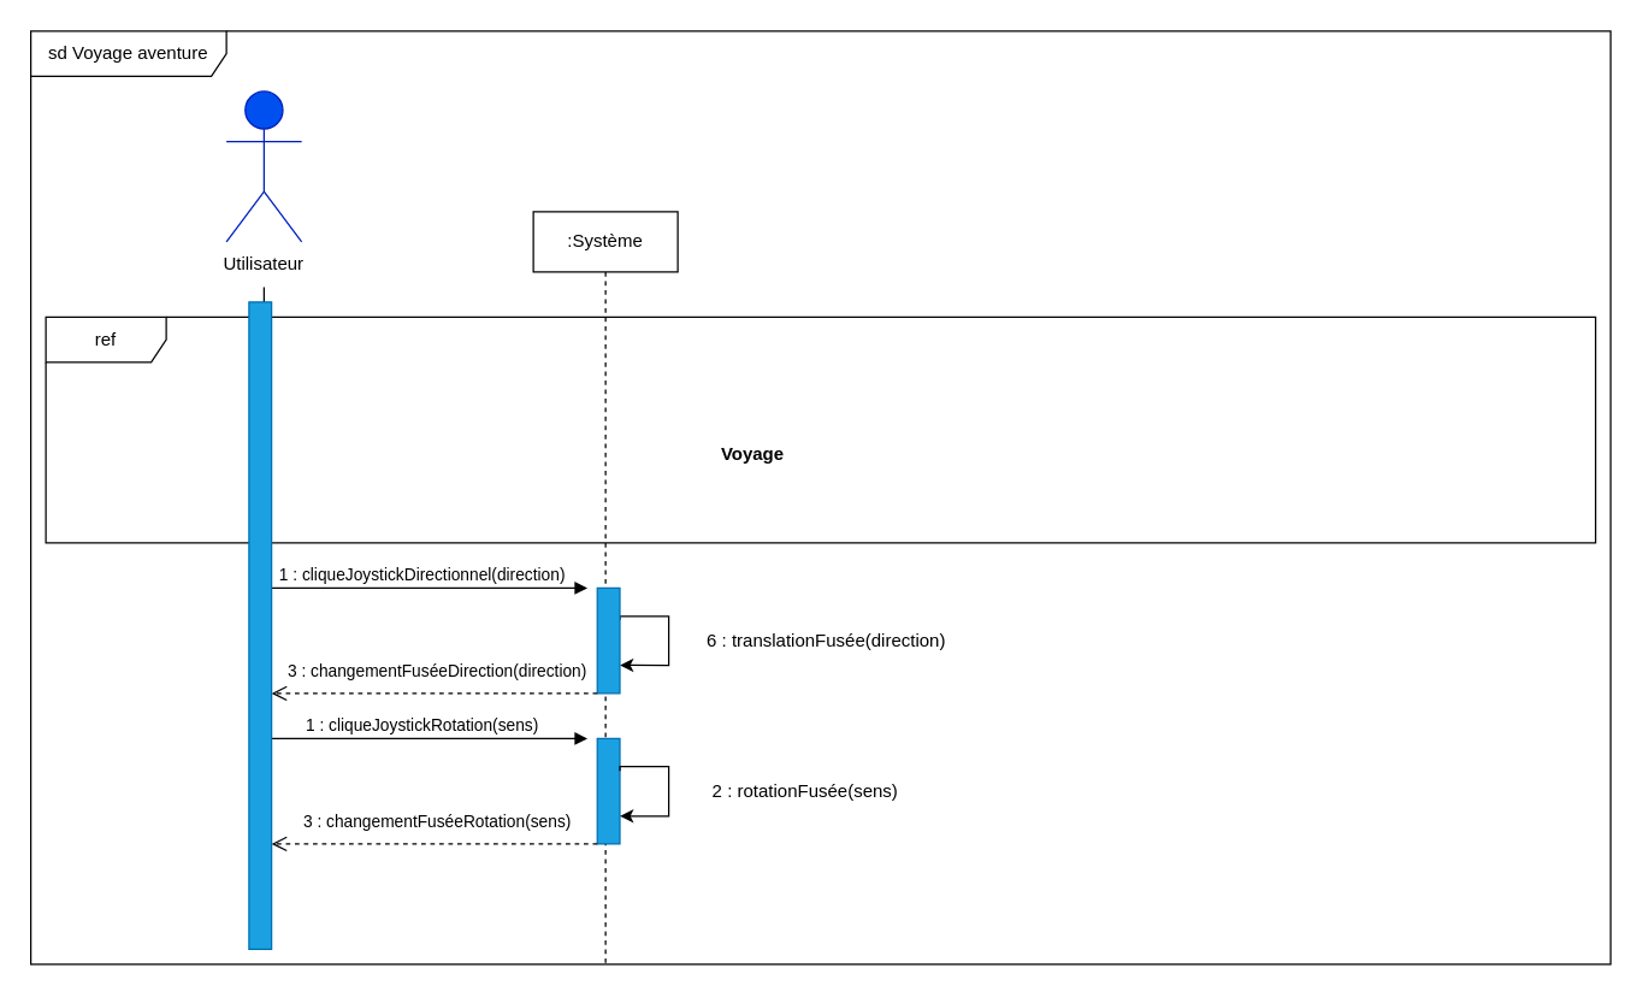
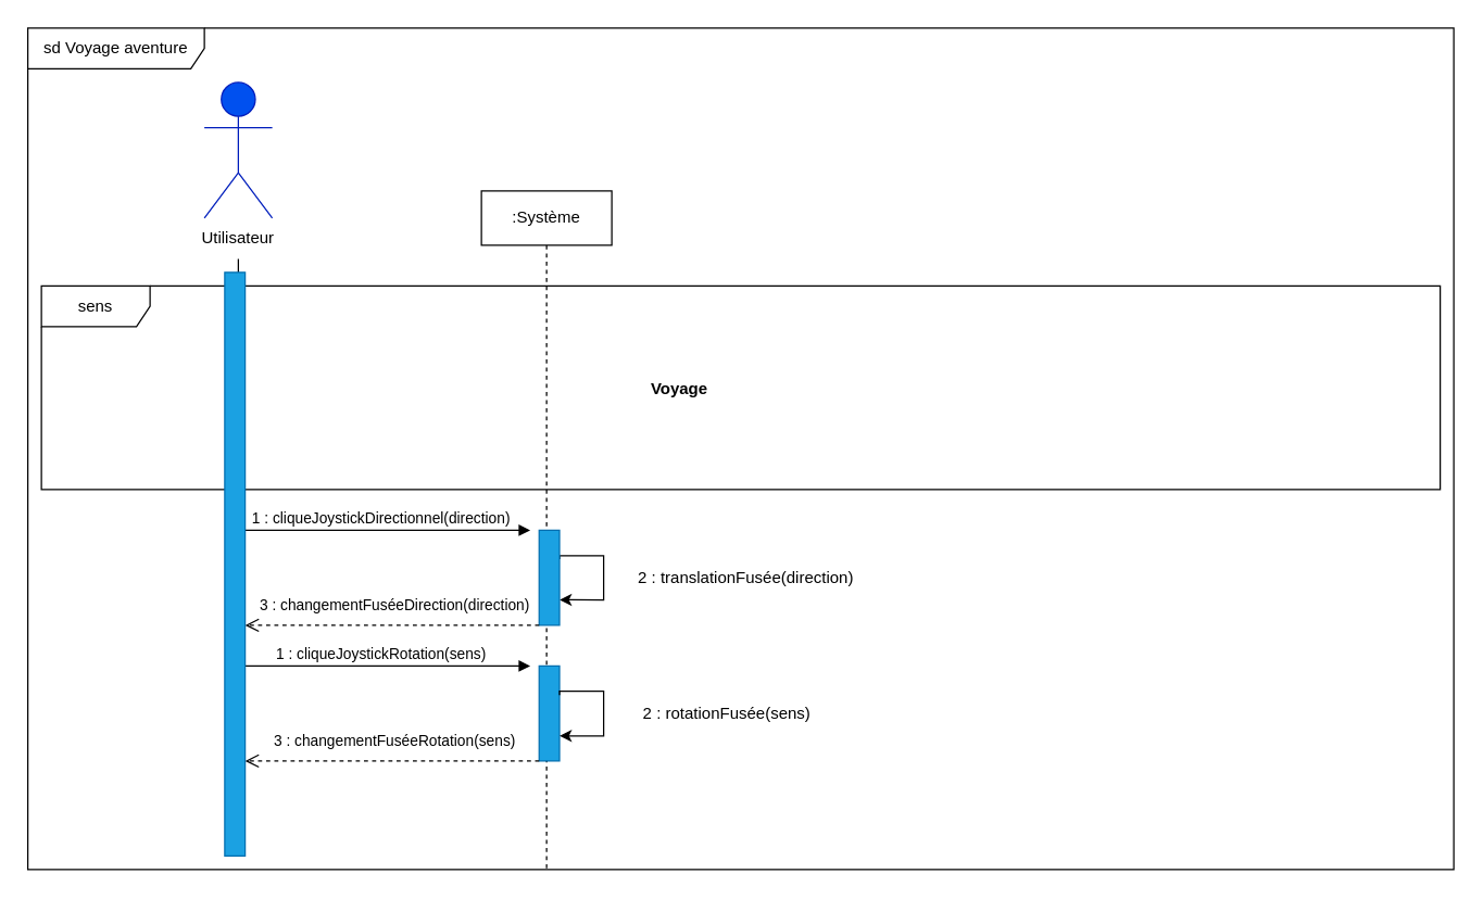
- <mxCell id="3" value="ref" style="shape=umlFrame;whiteSpace=wrap;html=1;width=80;height=30;" parent="1" vertex="1"><mxGeometry x="30" y="210" width="1030" height="150" as="geometry" /></mxCell>
+ <mxCell id="3" value="sens" style="shape=umlFrame;whiteSpace=wrap;html=1;width=80;height=30;" parent="1" vertex="1"><mxGeometry x="30" y="210" width="1030" height="150" as="geometry" /></mxCell>
- <mxCell id="19" value="Voyage" style="text;align=center;fontStyle=1;verticalAlign=middle;spacingLeft=3;spacingRight=3;strokeColor=none;rotatable=0;points=[[0,0.5],[1,0.5]];portConstraint=eastwest;" vertex="1" parent="1"><mxGeometry x="460" y="287" width="80" height="26" as="geometry" /></mxCell>
+ <mxCell id="19" value="Voyage" style="text;align=center;fontStyle=1;verticalAlign=middle;spacingLeft=3;spacingRight=3;strokeColor=none;rotatable=0;points=[[0,0.5],[1,0.5]];portConstraint=eastwest;" vertex="1" parent="1"><mxGeometry x="460" y="272" width="80" height="26" as="geometry" /></mxCell>
- <mxCell id="13" value="6 : translationFusée(direction)" style="text;html=1;strokeColor=none;fillColor=none;align=center;verticalAlign=middle;whiteSpace=wrap;rounded=0;" parent="7" vertex="1"><mxGeometry x="100" y="270" width="190" height="30" as="geometry" /></mxCell>
+ <mxCell id="13" value="2 : translationFusée(direction)" style="text;html=1;strokeColor=none;fillColor=none;align=center;verticalAlign=middle;whiteSpace=wrap;rounded=0;" parent="7" vertex="1"><mxGeometry x="100" y="270" width="190" height="30" as="geometry" /></mxCell>
